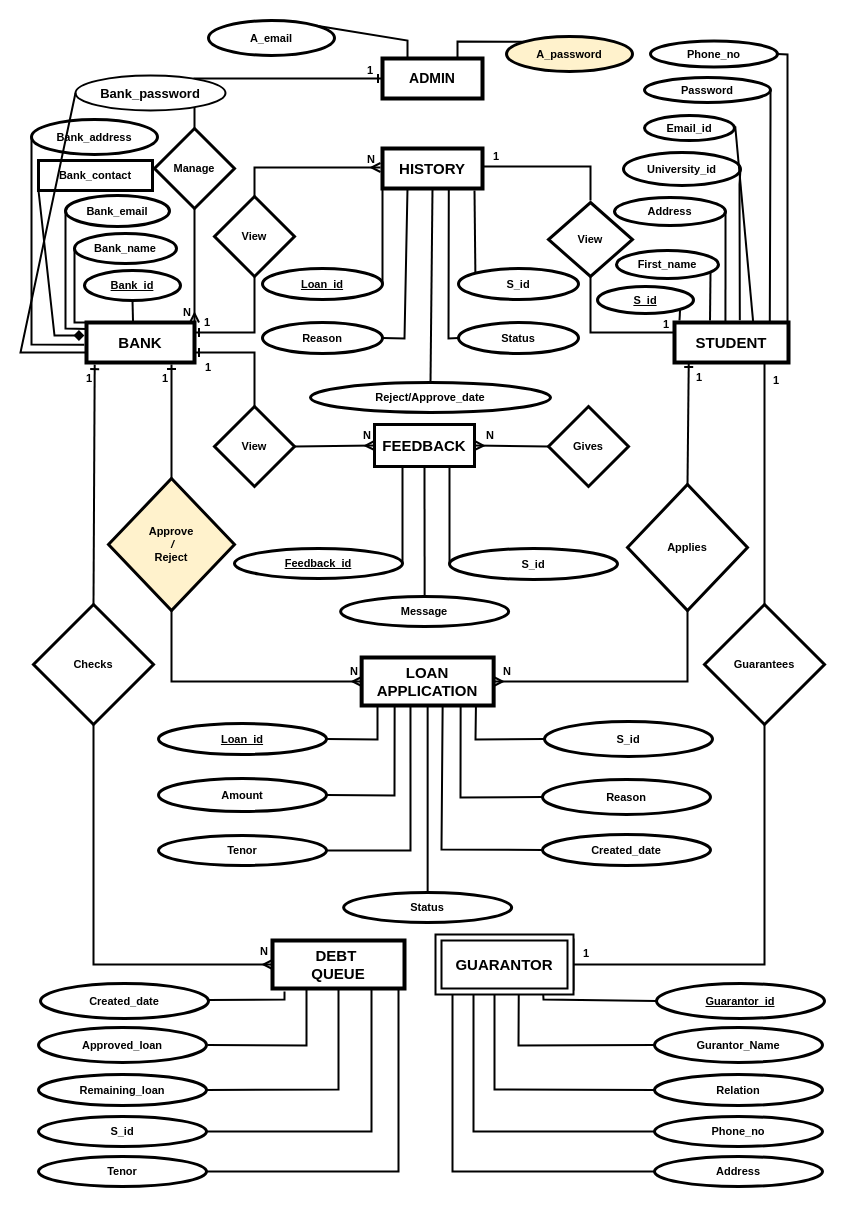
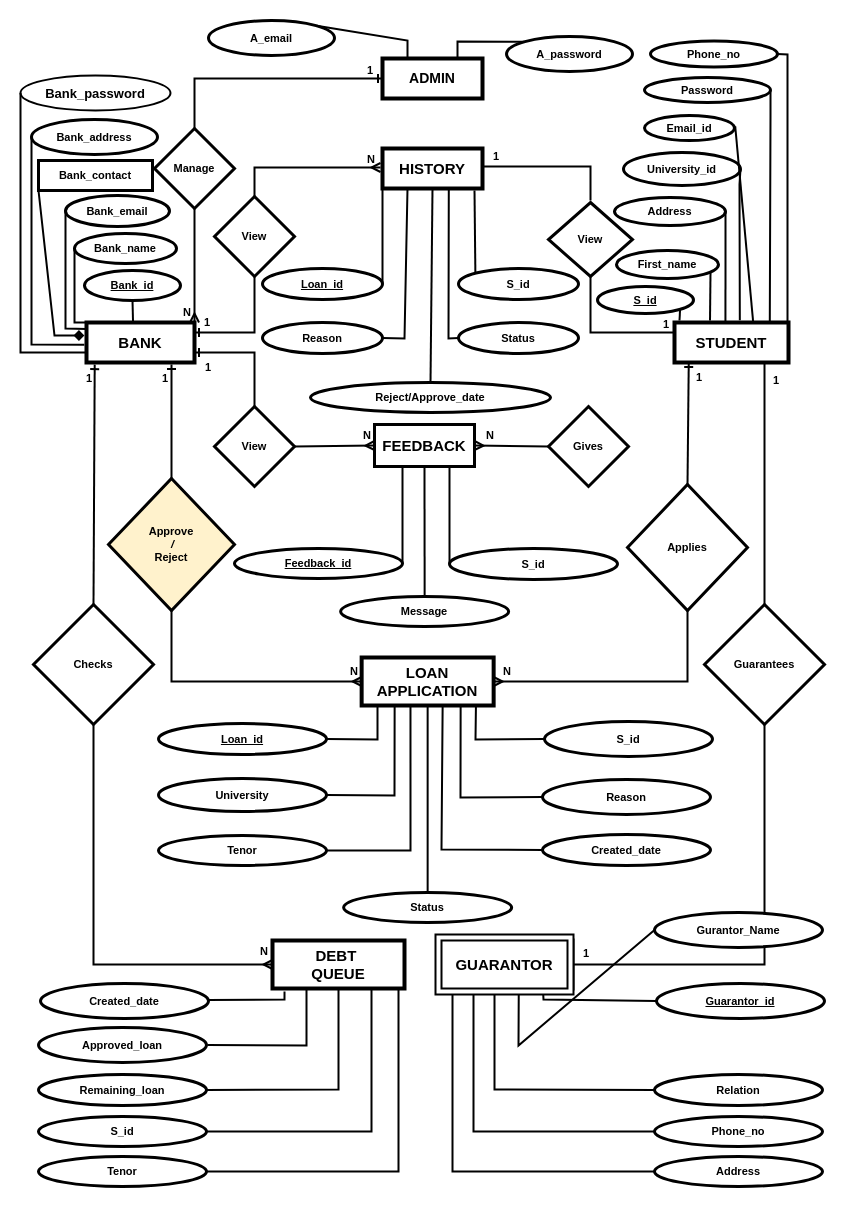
- <mxCell id="118" value="&lt;span style=&quot;font-size: 11px;&quot;&gt;A_password&lt;/span&gt;" style="ellipse;whiteSpace=wrap;html=1;align=center;glass=0;strokeWidth=3;fontSize=11;fontStyle=1;fillColor=#fff2cc;" parent="1" vertex="1"><mxGeometry x="506" y="36" width="126" height="35" as="geometry" /></mxCell>
+ <mxCell id="118" value="&lt;span style=&quot;font-size: 11px;&quot;&gt;A_password&lt;/span&gt;" style="ellipse;whiteSpace=wrap;html=1;align=center;glass=0;strokeWidth=3;fontSize=11;fontStyle=1" parent="1" vertex="1"><mxGeometry x="506" y="36" width="126" height="35" as="geometry" /></mxCell>
- <mxCell id="110" value="&lt;span&gt;&lt;font style=&quot;font-size: 13px&quot;&gt;Bank_password&lt;/font&gt;&lt;/span&gt;" style="ellipse;whiteSpace=wrap;html=1;align=center;glass=0;strokeWidth=2;fontSize=17;fontStyle=1" parent="1" vertex="1"><mxGeometry x="75" y="75" width="150" height="35" as="geometry" /></mxCell>
+ <mxCell id="110" value="&lt;span&gt;&lt;font style=&quot;font-size: 13px&quot;&gt;Bank_password&lt;/font&gt;&lt;/span&gt;" style="ellipse;whiteSpace=wrap;html=1;align=center;glass=0;strokeWidth=2;fontSize=17;fontStyle=1" parent="1" vertex="1"><mxGeometry x="20" y="75" width="150" height="35" as="geometry" /></mxCell>
- <mxCell id="78" value="&lt;span style=&quot;font-size: 11px; line-height: 107%; font-family: verdana, sans-serif;&quot;&gt;&lt;span style=&quot;font-size: 11px;&quot;&gt;Amount&lt;/span&gt;&lt;/span&gt;" style="ellipse;whiteSpace=wrap;html=1;align=center;glass=0;strokeWidth=3;fontSize=11;fontStyle=1" parent="1" vertex="1"><mxGeometry x="158" y="778" width="168" height="33" as="geometry" /></mxCell>
+ <mxCell id="78" value="&lt;span style=&quot;font-size: 11px; line-height: 107%; font-family: verdana, sans-serif;&quot;&gt;&lt;span style=&quot;font-size: 11px;&quot;&gt;University&lt;/span&gt;&lt;/span&gt;" style="ellipse;whiteSpace=wrap;html=1;align=center;glass=0;strokeWidth=3;fontSize=11;fontStyle=1" parent="1" vertex="1"><mxGeometry x="158" y="778" width="168" height="33" as="geometry" /></mxCell>
- <mxCell id="63" value="&lt;span style=&quot;line-height: 107%; font-family: verdana, sans-serif; font-size: 11px;&quot;&gt;&lt;span style=&quot;font-size: 11px;&quot;&gt;&lt;font style=&quot;font-size: 11px;&quot;&gt;Gurantor_Name&lt;/font&gt;&lt;/span&gt;&lt;/span&gt;" style="ellipse;whiteSpace=wrap;html=1;align=center;glass=0;strokeWidth=3;fontSize=11;fontStyle=1" parent="1" vertex="1"><mxGeometry x="654" y="1027" width="168" height="35" as="geometry" /></mxCell>
+ <mxCell id="63" value="&lt;span style=&quot;line-height: 107%; font-family: verdana, sans-serif; font-size: 11px;&quot;&gt;&lt;span style=&quot;font-size: 11px;&quot;&gt;&lt;font style=&quot;font-size: 11px;&quot;&gt;Gurantor_Name&lt;/font&gt;&lt;/span&gt;&lt;/span&gt;" style="ellipse;whiteSpace=wrap;html=1;align=center;glass=0;strokeWidth=3;fontSize=11;fontStyle=1" parent="1" vertex="1"><mxGeometry x="654" y="912" width="168" height="35" as="geometry" /></mxCell>
